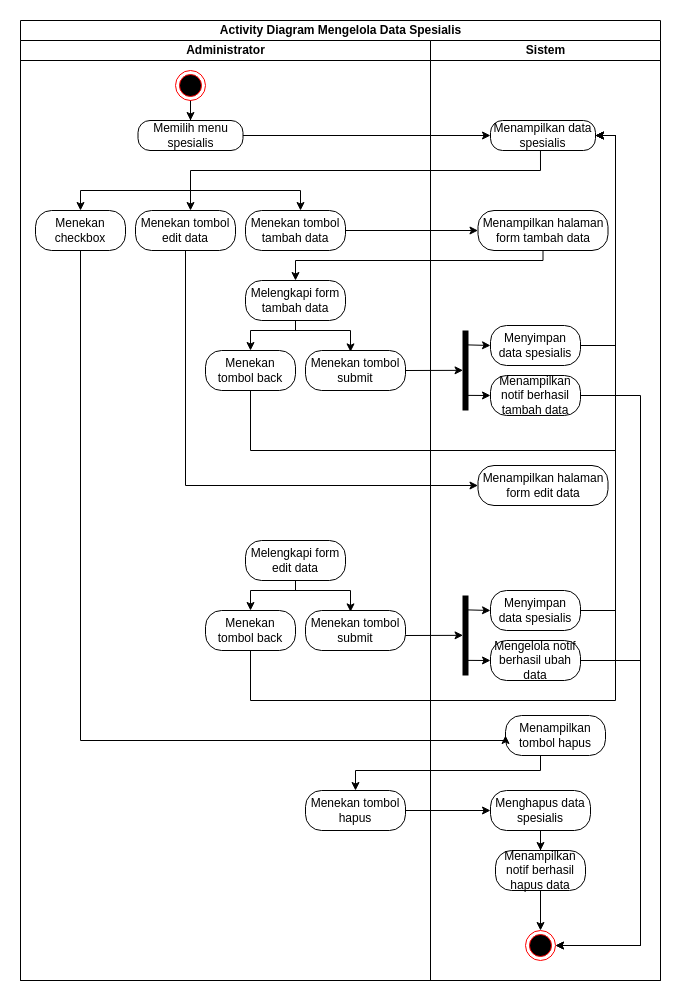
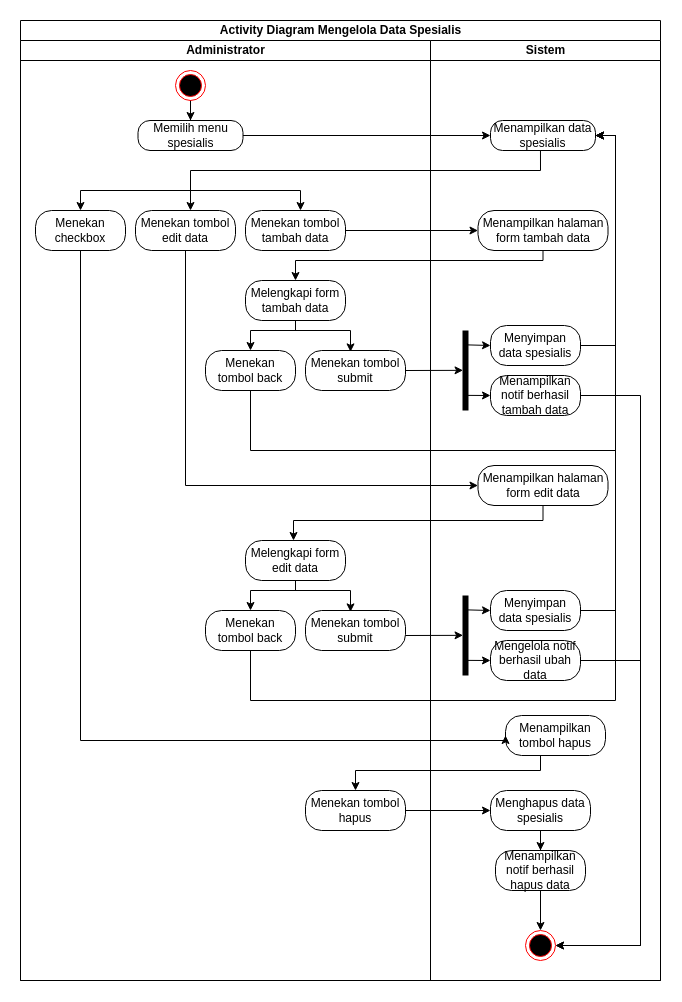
+ <mxCell id="52" style="edgeStyle=orthogonalEdgeStyle;rounded=0;orthogonalLoop=1;jettySize=auto;html=1;" edge="1" parent="2" source="31" target="13"><mxGeometry relative="1" as="geometry"><Array as="points"><mxPoint x="523" y="500" /><mxPoint x="273" y="500" /></Array></mxGeometry></mxCell>
